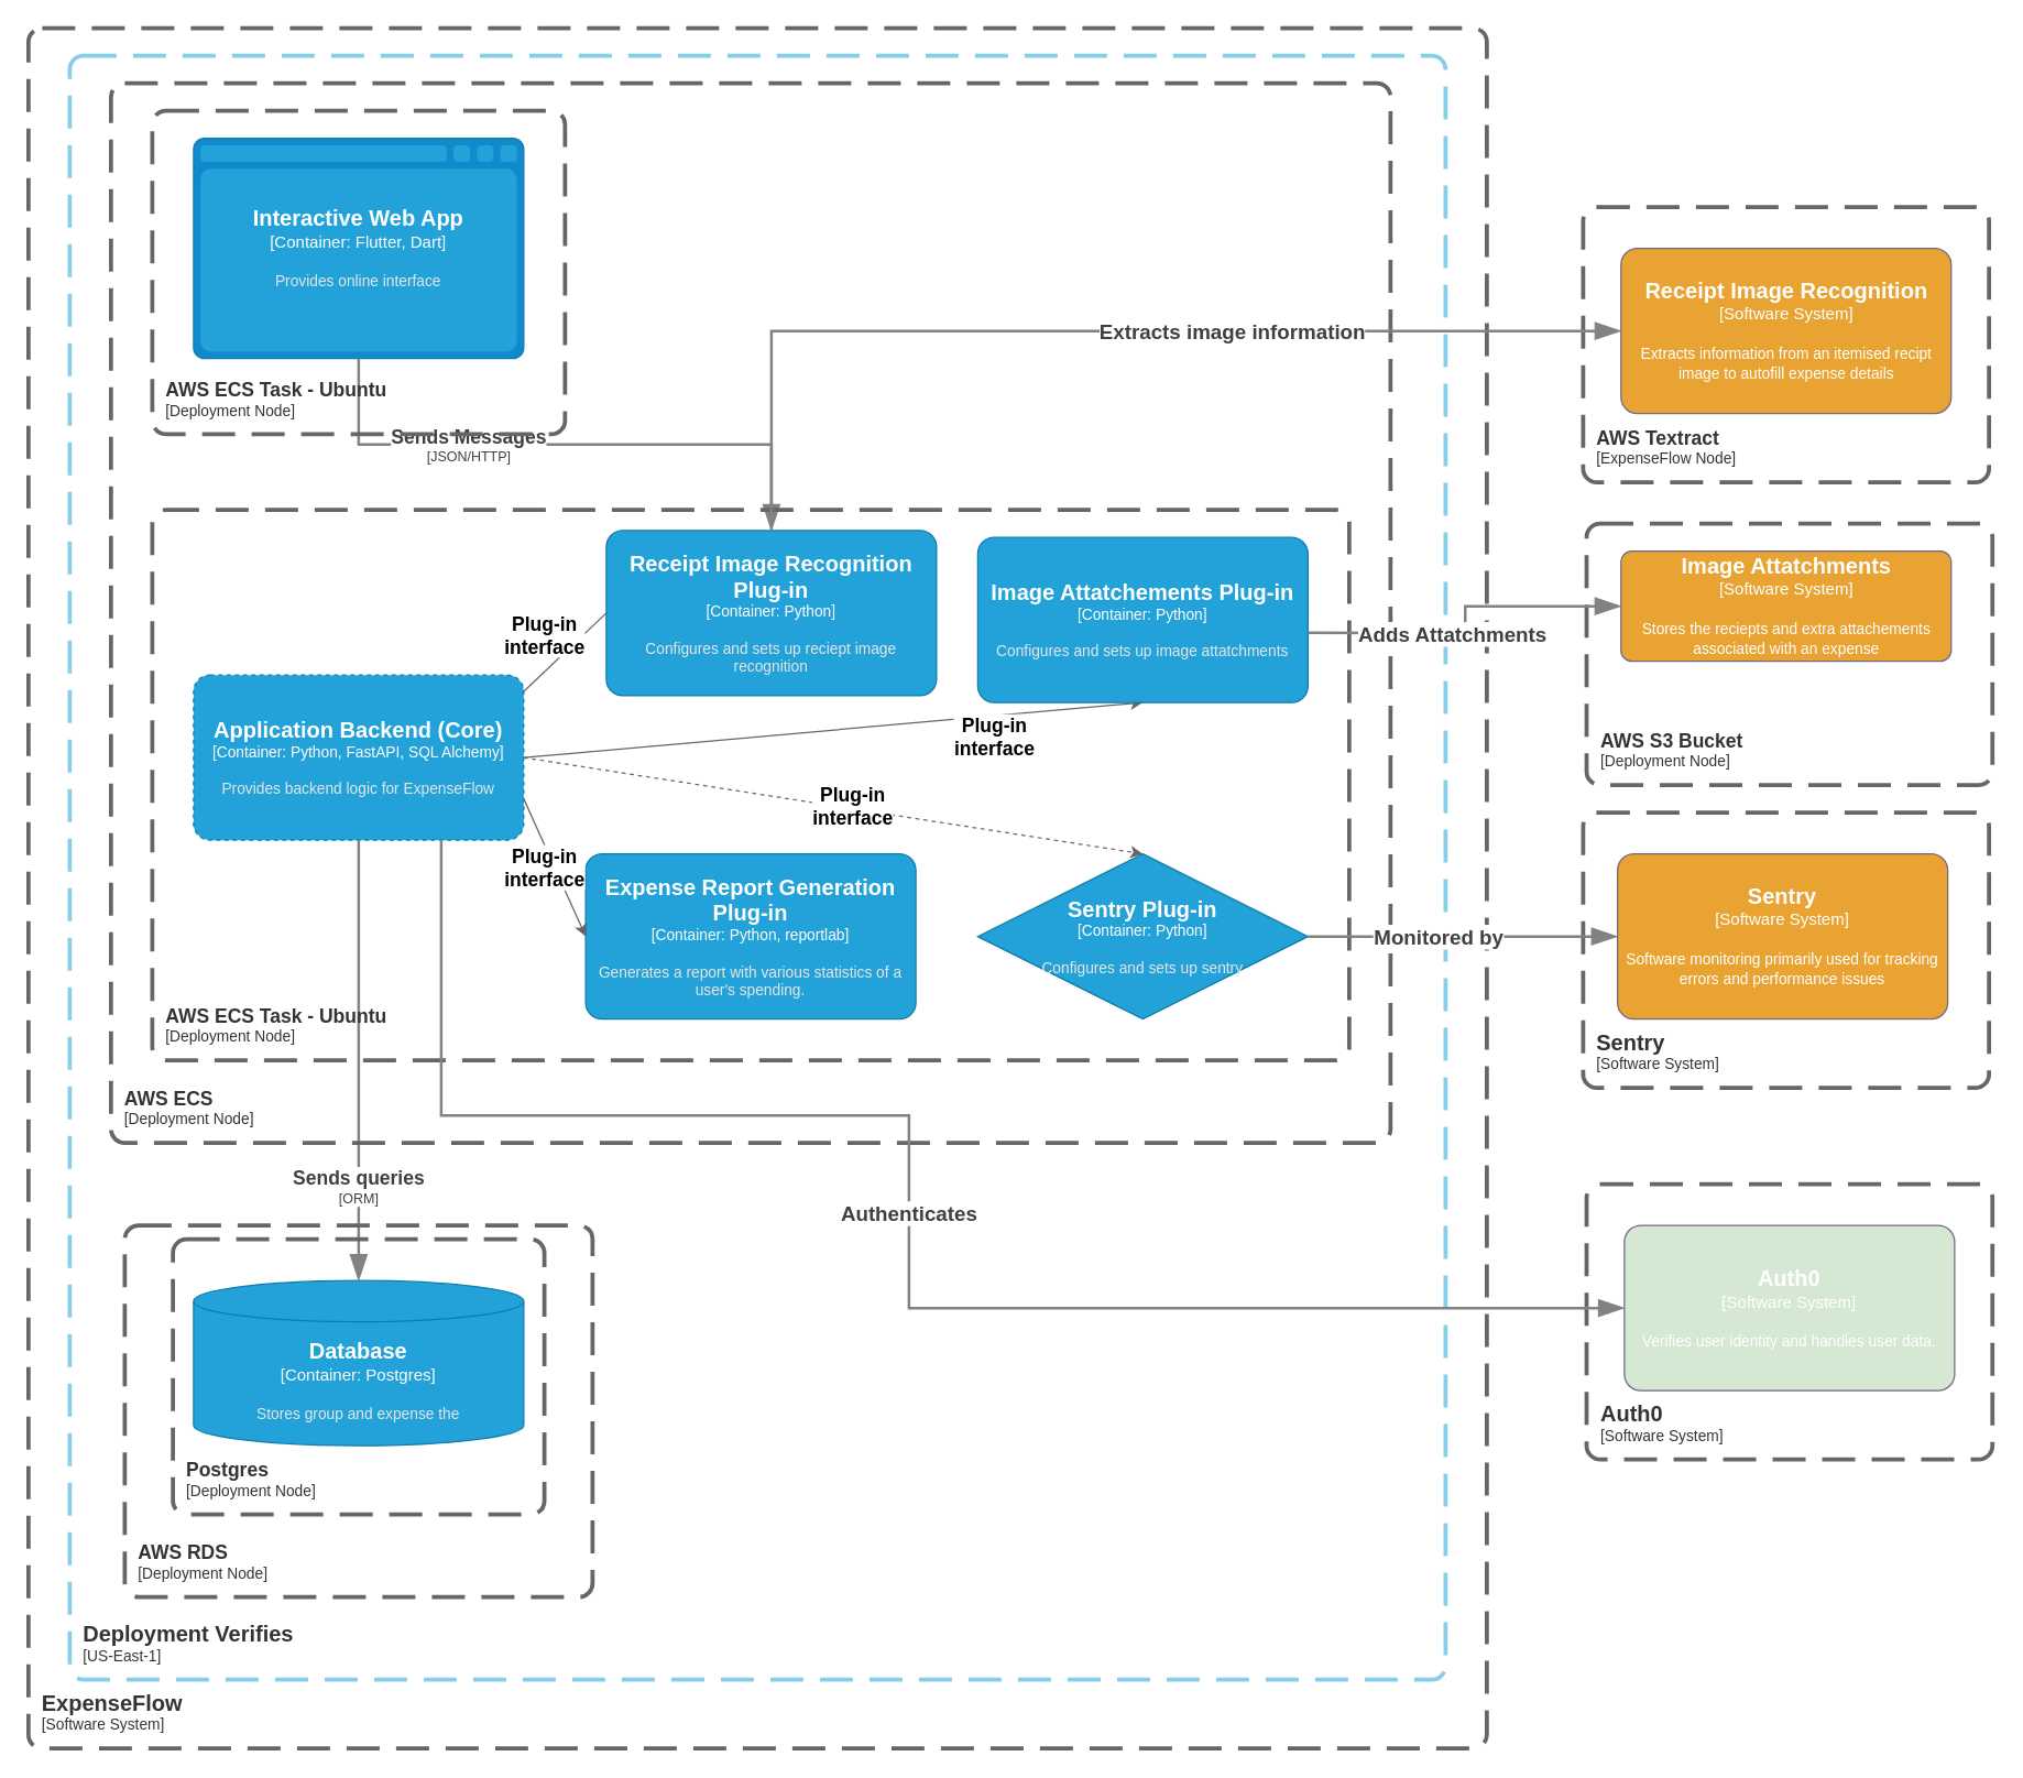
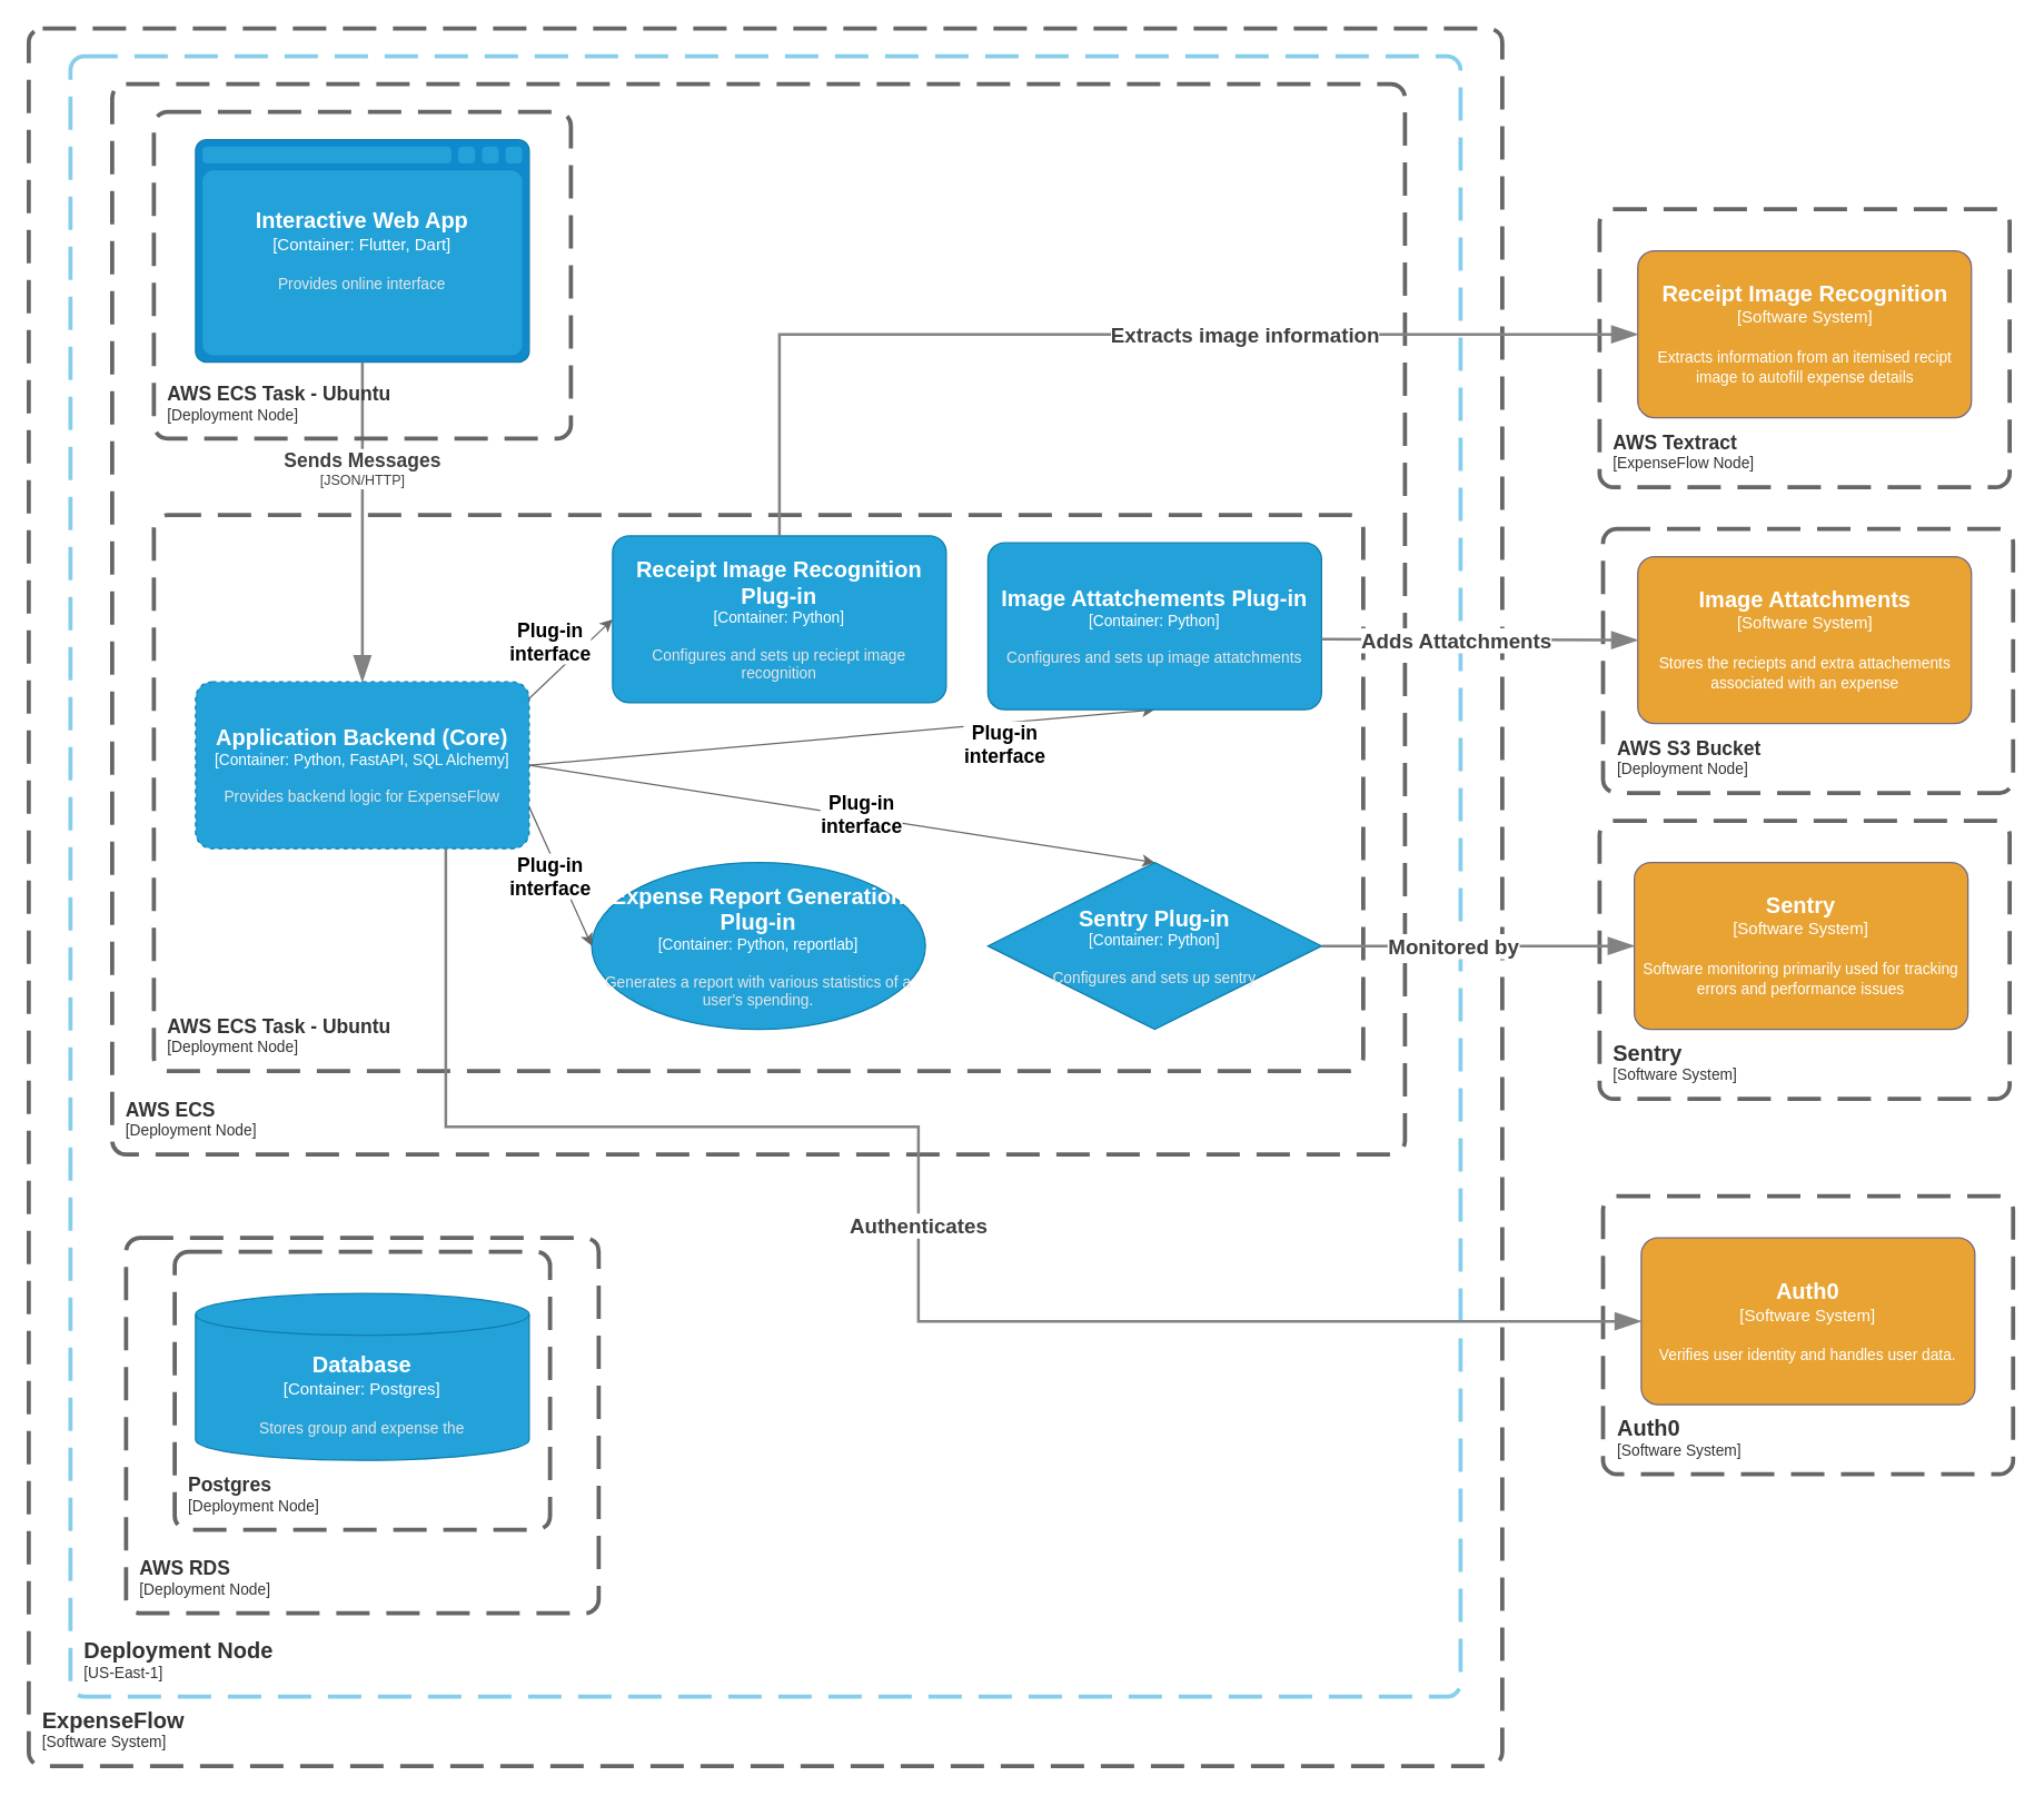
- <mxCell id="13" value="&lt;div style=&quot;text-align: left&quot;&gt;&lt;div style=&quot;text-align: center; font-size: 14px&quot;&gt;&lt;b&gt;Sends Messages&lt;/b&gt;&lt;/div&gt;&lt;div style=&quot;text-align: center&quot;&gt;[JSON/HTTP]&lt;/div&gt;&lt;/div&gt;" style="endArrow=blockThin;html=1;fontSize=10;fontColor=#404040;strokeWidth=1;endFill=1;strokeWidth=2;strokeColor=#828282;elbow=vertical;metaEdit=1;endSize=14;startSize=14;jumpStyle=arc;jumpSize=16;rounded=0;edgeStyle=orthogonalEdgeStyle;exitX=0.5;exitY=1;exitDx=0;exitDy=0;exitPerimeter=0;" edge="1" parent="1" source="3" target="29"><mxGeometry x="-0.333" width="240" relative="1" as="geometry"><mxPoint x="280" y="400" as="sourcePoint" /><mxPoint x="290" y="320" as="targetPoint" /><mxPoint as="offset" /></mxGeometry></mxCell>
+ <mxCell id="13" value="&lt;div style=&quot;text-align: left&quot;&gt;&lt;div style=&quot;text-align: center; font-size: 14px&quot;&gt;&lt;b&gt;Sends Messages&lt;/b&gt;&lt;/div&gt;&lt;div style=&quot;text-align: center&quot;&gt;[JSON/HTTP]&lt;/div&gt;&lt;/div&gt;" style="endArrow=blockThin;html=1;fontSize=10;fontColor=#404040;strokeWidth=1;endFill=1;strokeWidth=2;strokeColor=#828282;elbow=vertical;metaEdit=1;endSize=14;startSize=14;jumpStyle=arc;jumpSize=16;rounded=0;edgeStyle=orthogonalEdgeStyle;exitX=0.5;exitY=1;exitDx=0;exitDy=0;exitPerimeter=0;entryX=0.5;entryY=0;entryDx=0;entryDy=0;entryPerimeter=0;" edge="1" parent="1" source="3" target="5"><mxGeometry x="-0.333" width="240" relative="1" as="geometry"><mxPoint x="280" y="400" as="sourcePoint" /><mxPoint x="290" y="320" as="targetPoint" /><mxPoint as="offset" /></mxGeometry></mxCell>
- <mxCell id="31" value="&lt;font style=&quot;font-size: 16px&quot;&gt;&lt;b&gt;Image Attatchments&lt;/b&gt;&lt;/font&gt;&lt;div&gt;[Software System]&lt;/div&gt;&lt;br&gt;&lt;div&gt;&lt;font style=&quot;font-size: 11px&quot;&gt;&lt;font color=&quot;#FFFFFF&quot;&gt;Stores the reciepts and extra attachements associated with an expense&lt;/font&gt;&lt;/div&gt;" style="rounded=1;whiteSpace=wrap;html=1;labelBackgroundColor=none;fillColor=#e8a333;fontColor=#ffffff;align=center;arcSize=10;strokeColor=#736782;metaEdit=1;resizable=0;points=[[0.25,0,0],[0.5,0,0],[0.75,0,0],[1,0.25,0],[1,0.5,0],[1,0.75,0],[0.75,1,0],[0.5,1,0],[0.25,1,0],[0,0.75,0],[0,0.5,0],[0,0.25,0]];" vertex="1" parent="1"><mxGeometry x="1177.5" y="400" width="240" height="80" as="geometry" /></mxCell>
+ <mxCell id="31" value="&lt;font style=&quot;font-size: 16px&quot;&gt;&lt;b&gt;Image Attatchments&lt;/b&gt;&lt;/font&gt;&lt;div&gt;[Software System]&lt;/div&gt;&lt;br&gt;&lt;div&gt;&lt;font style=&quot;font-size: 11px&quot;&gt;&lt;font color=&quot;#FFFFFF&quot;&gt;Stores the reciepts and extra attachements associated with an expense&lt;/font&gt;&lt;/div&gt;" style="rounded=1;whiteSpace=wrap;html=1;labelBackgroundColor=none;fillColor=#e8a333;fontColor=#ffffff;align=center;arcSize=10;strokeColor=#736782;metaEdit=1;resizable=0;points=[[0.25,0,0],[0.5,0,0],[0.75,0,0],[1,0.25,0],[1,0.5,0],[1,0.75,0],[0.75,1,0],[0.5,1,0],[0.25,1,0],[0,0.75,0],[0,0.5,0],[0,0.25,0]];" vertex="1" parent="1"><mxGeometry x="1177.5" y="400" width="240" height="120" as="geometry" /></mxCell>
- <mxCell id="7" value="" style="endArrow=none;html=1;rounded=0;strokeColor=#666666;exitX=0.996;exitY=0.107;exitDx=0;exitDy=0;exitPerimeter=0;entryX=0;entryY=0.5;entryDx=0;entryDy=0;entryPerimeter=0;" edge="1" parent="1" source="5" target="29"><mxGeometry width="50" height="50" relative="1" as="geometry"><mxPoint x="370" y="400" as="sourcePoint" /><mxPoint x="580" y="270" as="targetPoint" /></mxGeometry></mxCell>
+ <mxCell id="7" value="" style="endArrow=classic;html=1;rounded=0;strokeColor=#666666;exitX=0.996;exitY=0.107;exitDx=0;exitDy=0;exitPerimeter=0;entryX=0;entryY=0.5;entryDx=0;entryDy=0;entryPerimeter=0;" edge="1" parent="1" source="5" target="29"><mxGeometry width="50" height="50" relative="1" as="geometry"><mxPoint x="370" y="400" as="sourcePoint" /><mxPoint x="580" y="270" as="targetPoint" /></mxGeometry></mxCell>
- <mxCell id="11" value="" style="endArrow=classic;html=1;rounded=0;strokeColor=#666666;exitX=1;exitY=0.5;exitDx=0;exitDy=0;exitPerimeter=0;entryX=0.5;entryY=0;entryDx=0;entryDy=0;entryPerimeter=0;dashed=1;" edge="1" parent="1" source="5" target="23"><mxGeometry width="50" height="50" relative="1" as="geometry"><mxPoint x="390" y="440" as="sourcePoint" /><mxPoint x="740" y="580" as="targetPoint" /></mxGeometry></mxCell>
+ <mxCell id="11" value="" style="endArrow=classic;html=1;rounded=0;strokeColor=#666666;exitX=1;exitY=0.5;exitDx=0;exitDy=0;exitPerimeter=0;entryX=0.5;entryY=0;entryDx=0;entryDy=0;entryPerimeter=0;" edge="1" parent="1" source="5" target="23"><mxGeometry width="50" height="50" relative="1" as="geometry"><mxPoint x="390" y="440" as="sourcePoint" /><mxPoint x="740" y="580" as="targetPoint" /></mxGeometry></mxCell>
- <mxCell id="6" value="&lt;font style=&quot;font-size: 16px&quot;&gt;&lt;b&gt;Expense Report Generation Plug-in&lt;/b&gt;&lt;/font&gt;&lt;div&gt;[Container: Python, reportlab]&lt;/div&gt;&lt;br&gt;&lt;div&gt;&lt;font style=&quot;font-size: 11px&quot;&gt;&lt;font color=&quot;#E6E6E6&quot;&gt;Generates a report with various statistics of a user's spending. &lt;/font&gt;&lt;/div&gt;" style="rounded=1;whiteSpace=wrap;html=1;fontSize=11;labelBackgroundColor=none;fillColor=#23A2D9;fontColor=#ffffff;align=center;arcSize=10;strokeColor=#0E7DAD;metaEdit=1;resizable=0;points=[[0.25,0,0],[0.5,0,0],[0.75,0,0],[1,0.25,0],[1,0.5,0],[1,0.75,0],[0.75,1,0],[0.5,1,0],[0.25,1,0],[0,0.75,0],[0,0.5,0],[0,0.25,0]];" vertex="1" parent="1"><mxGeometry x="425" y="620" width="240" height="120" as="geometry" /></mxCell>
+ <mxCell id="6" value="&lt;font style=&quot;font-size: 16px&quot;&gt;&lt;b&gt;Expense Report Generation Plug-in&lt;/b&gt;&lt;/font&gt;&lt;div&gt;[Container: Python, reportlab]&lt;/div&gt;&lt;br&gt;&lt;div&gt;&lt;font style=&quot;font-size: 11px&quot;&gt;&lt;font color=&quot;#E6E6E6&quot;&gt;Generates a report with various statistics of a user's spending. &lt;/font&gt;&lt;/div&gt;" style="ellipse;whiteSpace=wrap;html=1;fontSize=11;labelBackgroundColor=none;fillColor=#23A2D9;fontColor=#ffffff;align=center;arcSize=10;strokeColor=#0E7DAD;metaEdit=1;resizable=0;points=[[0.25,0,0],[0.5,0,0],[0.75,0,0],[1,0.25,0],[1,0.5,0],[1,0.75,0],[0.75,1,0],[0.5,1,0],[0.25,1,0],[0,0.75,0],[0,0.5,0],[0,0.25,0]];" vertex="1" parent="1"><mxGeometry x="425" y="620" width="240" height="120" as="geometry" /></mxCell>
- <mxCell id="14" value="&lt;div style=&quot;text-align: left&quot;&gt;&lt;div style=&quot;text-align: center; font-size: 14px&quot;&gt;&lt;b&gt;Sends queries&lt;/b&gt;&lt;/div&gt;&lt;div style=&quot;text-align: center&quot;&gt;[ORM]&lt;/div&gt;&lt;/div&gt;" style="endArrow=blockThin;html=1;fontSize=10;fontColor=#404040;strokeWidth=1;endFill=1;strokeWidth=2;strokeColor=#828282;elbow=vertical;metaEdit=1;endSize=14;startSize=14;jumpStyle=arc;jumpSize=16;rounded=0;edgeStyle=orthogonalEdgeStyle;exitX=0.5;exitY=1;exitDx=0;exitDy=0;exitPerimeter=0;entryX=0.5;entryY=0;entryDx=0;entryDy=0;entryPerimeter=0;" edge="1" parent="1" source="5" target="4"><mxGeometry x="0.576" width="240" relative="1" as="geometry"><mxPoint x="410" y="740" as="sourcePoint" /><mxPoint x="650" y="740" as="targetPoint" /><mxPoint as="offset" /></mxGeometry></mxCell>
- <mxCell id="35" value="&lt;font style=&quot;font-size: 16px&quot;&gt;&lt;b&gt;Auth0&lt;/b&gt;&lt;/font&gt;&lt;div&gt;[Software System]&lt;/div&gt;&lt;br&gt;&lt;div&gt;&lt;font style=&quot;font-size: 11px&quot;&gt;&lt;font color=&quot;#FFFFFF&quot;&gt;Verifies user identity and handles user data.&lt;/font&gt;&lt;/div&gt;" style="rounded=1;whiteSpace=wrap;html=1;labelBackgroundColor=none;fillColor=#d5e8d4;fontColor=#ffffff;align=center;arcSize=10;strokeColor=#736782;metaEdit=1;resizable=0;points=[[0.25,0,0],[0.5,0,0],[0.75,0,0],[1,0.25,0],[1,0.5,0],[1,0.75,0],[0.75,1,0],[0.5,1,0],[0.25,1,0],[0,0.75,0],[0,0.5,0],[0,0.25,0]];" vertex="1" parent="1"><mxGeometry x="1180" y="890" width="240" height="120" as="geometry" /></mxCell>
+ <mxCell id="35" value="&lt;font style=&quot;font-size: 16px&quot;&gt;&lt;b&gt;Auth0&lt;/b&gt;&lt;/font&gt;&lt;div&gt;[Software System]&lt;/div&gt;&lt;br&gt;&lt;div&gt;&lt;font style=&quot;font-size: 11px&quot;&gt;&lt;font color=&quot;#FFFFFF&quot;&gt;Verifies user identity and handles user data.&lt;/font&gt;&lt;/div&gt;" style="rounded=1;whiteSpace=wrap;html=1;labelBackgroundColor=none;fillColor=#e8a333;fontColor=#ffffff;align=center;arcSize=10;strokeColor=#736782;metaEdit=1;resizable=0;points=[[0.25,0,0],[0.5,0,0],[0.75,0,0],[1,0.25,0],[1,0.5,0],[1,0.75,0],[0.75,1,0],[0.5,1,0],[0.25,1,0],[0,0.75,0],[0,0.5,0],[0,0.25,0]];" vertex="1" parent="1"><mxGeometry x="1180" y="890" width="240" height="120" as="geometry" /></mxCell>
- <mxCell id="15" value="&lt;font style=&quot;font-size: 16px&quot;&gt;&lt;b&gt;&lt;div style=&quot;text-align: left&quot;&gt;Deployment Verifies&lt;/div&gt;&lt;/b&gt;&lt;/font&gt;&lt;div style=&quot;text-align: left&quot;&gt;[US-East-1]&lt;/div&gt;" style="rounded=1;fontSize=11;whiteSpace=wrap;html=1;dashed=1;arcSize=20;fillColor=none;strokeWidth=3;strokeColor=#87CEEB;fontColor=#333333;labelBackgroundColor=none;align=left;verticalAlign=bottom;labelBorderColor=none;spacingTop=0;spacing=10;dashPattern=8 4;metaEdit=1;rotatable=0;perimeter=rectanglePerimeter;noLabel=0;labelPadding=0;allowArrows=0;connectable=0;expand=0;recursiveResize=0;editable=1;pointerEvents=0;absoluteArcSize=1;points=[[0.25,0,0],[0.5,0,0],[0.75,0,0],[1,0.25,0],[1,0.5,0],[1,0.75,0],[0.75,1,0],[0.5,1,0],[0.25,1,0],[0,0.75,0],[0,0.5,0],[0,0.25,0]];" vertex="1" parent="1"><mxGeometry x="50" y="40" width="1000" height="1180" as="geometry" /></mxCell>
+ <mxCell id="15" value="&lt;font style=&quot;font-size: 16px&quot;&gt;&lt;b&gt;&lt;div style=&quot;text-align: left&quot;&gt;Deployment Node&lt;/div&gt;&lt;/b&gt;&lt;/font&gt;&lt;div style=&quot;text-align: left&quot;&gt;[US-East-1]&lt;/div&gt;" style="rounded=1;fontSize=11;whiteSpace=wrap;html=1;dashed=1;arcSize=20;fillColor=none;strokeWidth=3;strokeColor=#87CEEB;fontColor=#333333;labelBackgroundColor=none;align=left;verticalAlign=bottom;labelBorderColor=none;spacingTop=0;spacing=10;dashPattern=8 4;metaEdit=1;rotatable=0;perimeter=rectanglePerimeter;noLabel=0;labelPadding=0;allowArrows=0;connectable=0;expand=0;recursiveResize=0;editable=1;pointerEvents=0;absoluteArcSize=1;points=[[0.25,0,0],[0.5,0,0],[0.75,0,0],[1,0.25,0],[1,0.5,0],[1,0.75,0],[0.75,1,0],[0.5,1,0],[0.25,1,0],[0,0.75,0],[0,0.5,0],[0,0.25,0]];" vertex="1" parent="1"><mxGeometry x="50" y="40" width="1000" height="1180" as="geometry" /></mxCell>
